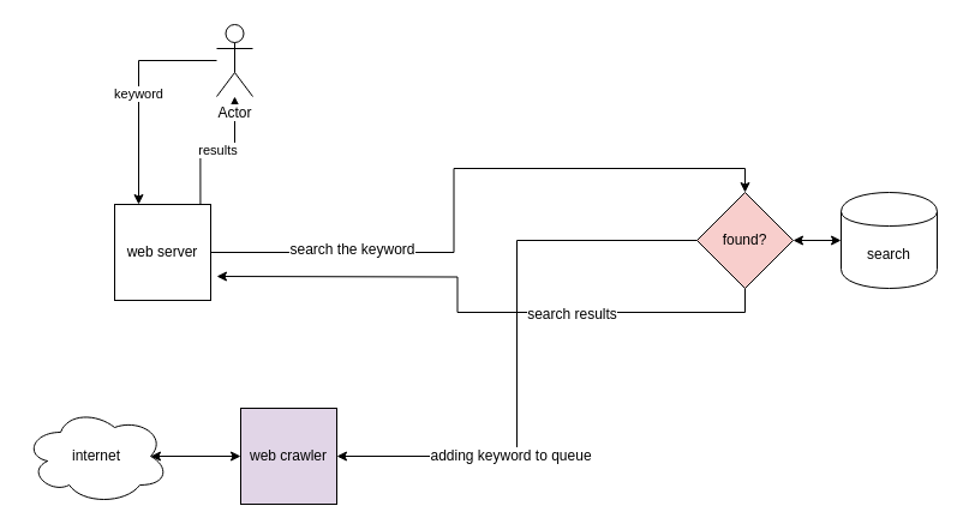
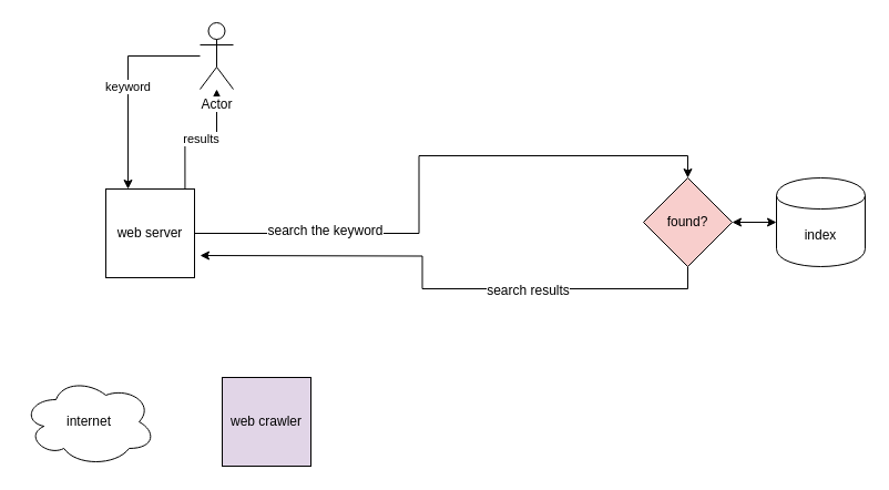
- <mxCell id="4" value="search" style="shape=cylinder;whiteSpace=wrap;html=1;boundedLbl=1;backgroundOutline=1;" vertex="1" parent="1"><mxGeometry x="700" y="160" width="80" height="80" as="geometry" /></mxCell>
+ <mxCell id="4" value="index" style="shape=cylinder;whiteSpace=wrap;html=1;boundedLbl=1;backgroundOutline=1;" vertex="1" parent="1"><mxGeometry x="700" y="160" width="80" height="80" as="geometry" /></mxCell>
- <mxCell id="13" style="edgeStyle=orthogonalEdgeStyle;rounded=0;orthogonalLoop=1;jettySize=auto;html=1;entryX=1;entryY=0.5;entryDx=0;entryDy=0;" edge="1" parent="1" source="15" target="5"><mxGeometry relative="1" as="geometry"><mxPoint x="530" y="430" as="targetPoint" /></mxGeometry></mxCell>
- <mxCell id="14" value="adding keyword to queue" style="text;html=1;align=center;verticalAlign=middle;resizable=0;points=[];labelBackgroundColor=#ffffff;" vertex="1" connectable="0" parent="13"><mxGeometry x="0.402" y="-1" relative="1" as="geometry"><mxPoint as="offset" /></mxGeometry></mxCell>
- <mxCell id="17" value="" style="endArrow=classic;startArrow=classic;html=1;entryX=0.875;entryY=0.5;entryDx=0;entryDy=0;entryPerimeter=0;exitX=0;exitY=0.5;exitDx=0;exitDy=0;" edge="1" parent="1" source="5" target="16"><mxGeometry width="50" height="50" relative="1" as="geometry"><mxPoint x="30" y="490" as="sourcePoint" /><mxPoint x="80" y="440" as="targetPoint" /></mxGeometry></mxCell>
